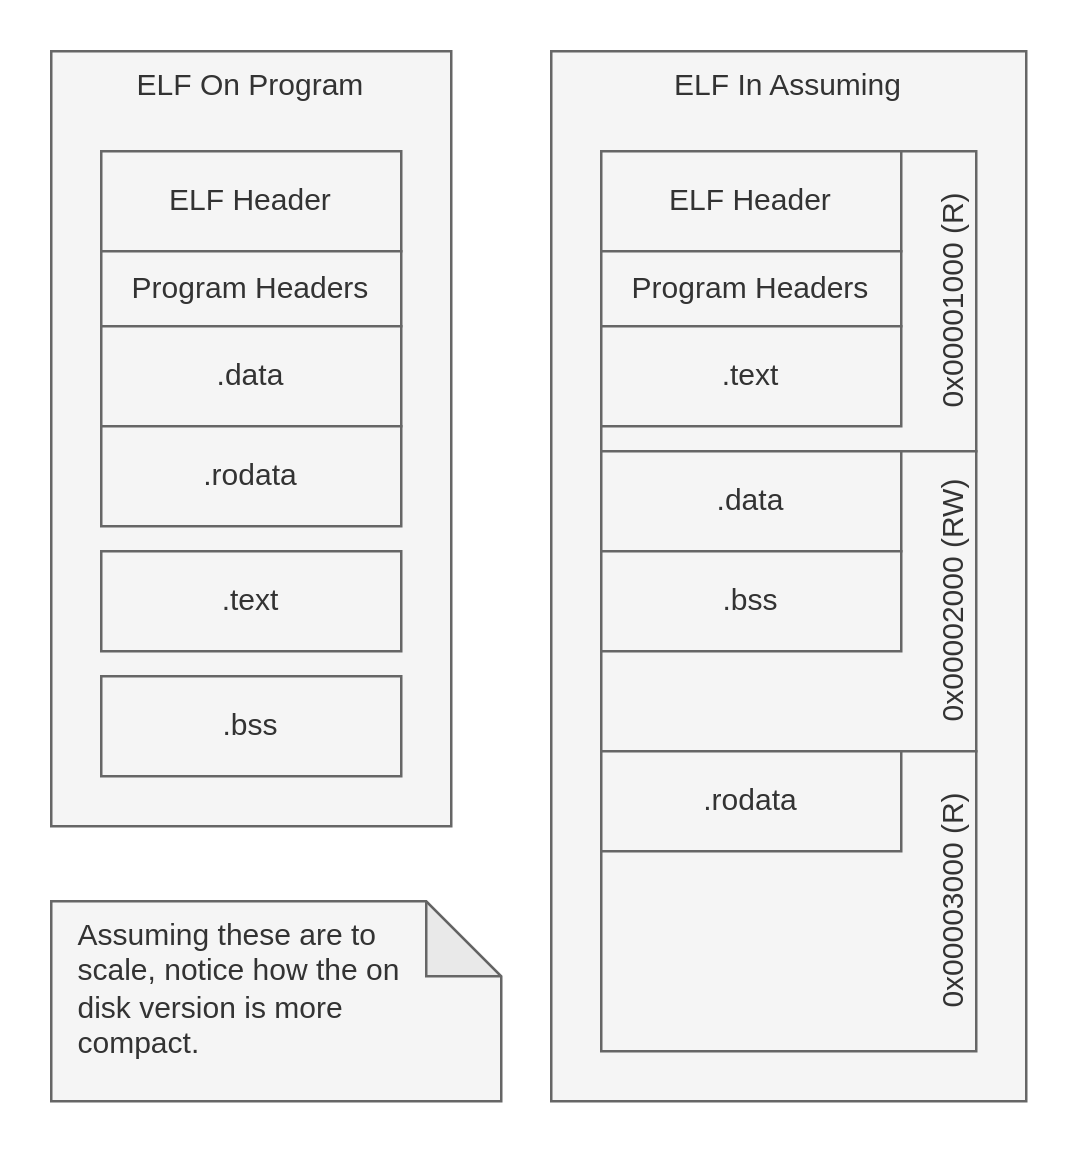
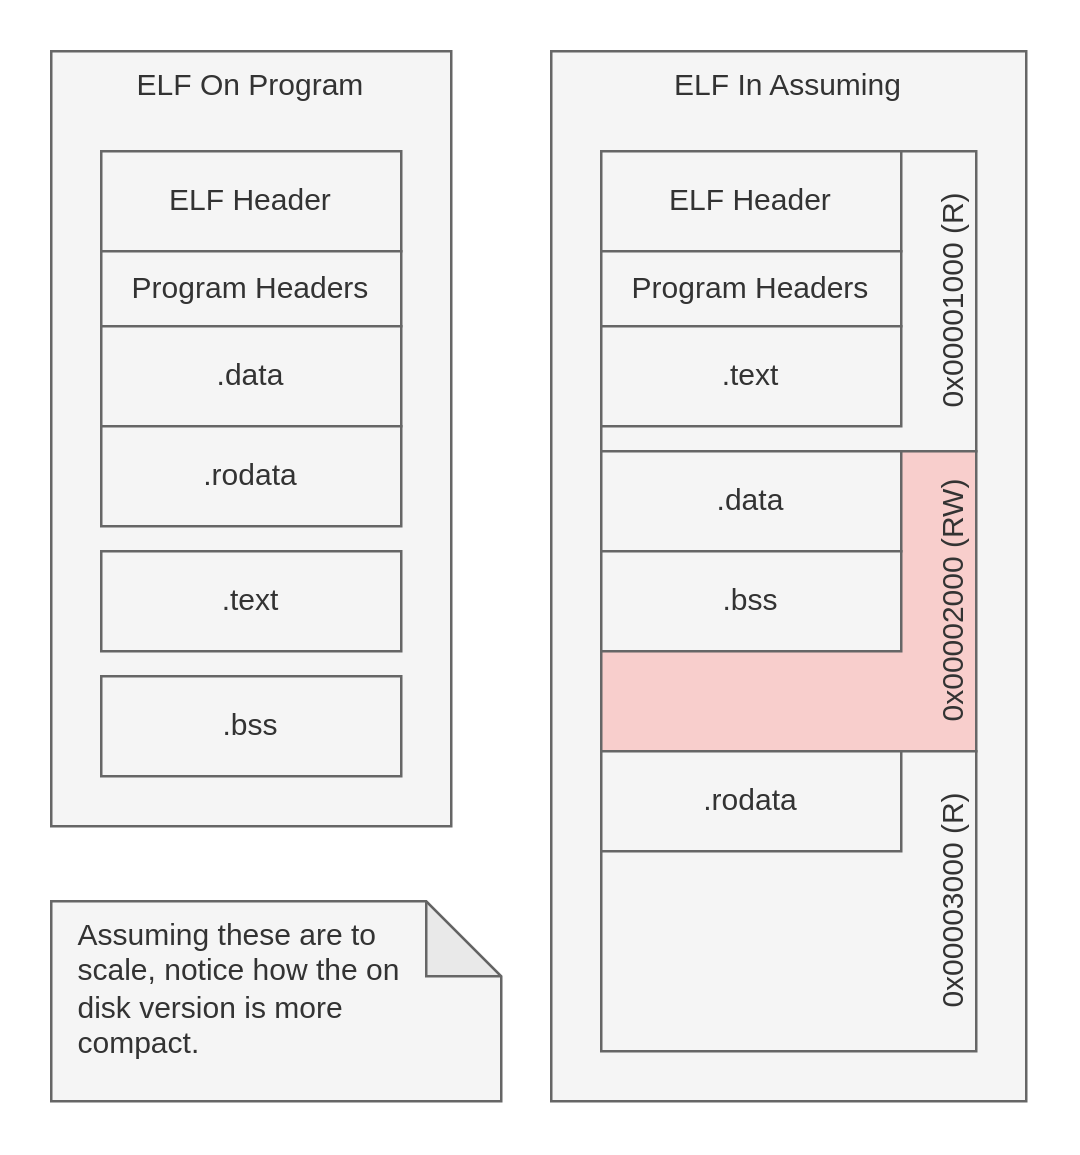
- <mxCell id="13" value="0x00002000 (RW)" style="rounded=0;whiteSpace=wrap;html=1;verticalAlign=bottom;horizontal=0;fillColor=#f5f5f5;strokeColor=#666666;fontColor=#333333;" vertex="1" parent="1"><mxGeometry x="240" y="180" width="150" height="120" as="geometry" /></mxCell>
+ <mxCell id="13" value="0x00002000 (RW)" style="rounded=0;whiteSpace=wrap;html=1;verticalAlign=bottom;horizontal=0;fillColor=#f8cecc;strokeColor=#666666;fontColor=#333333;" vertex="1" parent="1"><mxGeometry x="240" y="180" width="150" height="120" as="geometry" /></mxCell>
